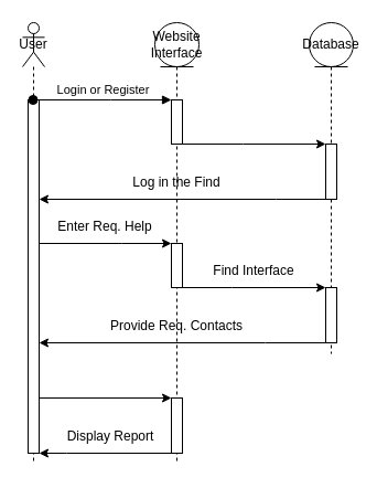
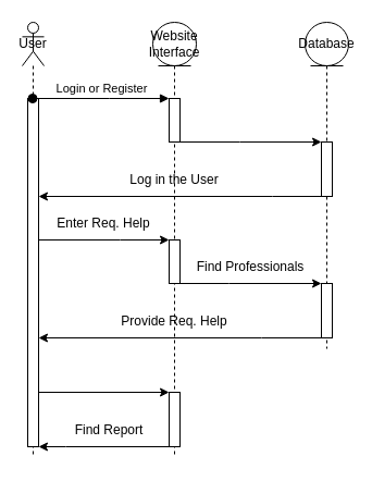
- <mxCell id="22" value="Log in the Find" style="text;html=1;strokeColor=none;fillColor=none;align=center;verticalAlign=middle;whiteSpace=wrap;rounded=0;" vertex="1" parent="1"><mxGeometry x="100" y="150" width="120" height="30" as="geometry" /></mxCell>
+ <mxCell id="22" value="Log in the User" style="text;html=1;strokeColor=none;fillColor=none;align=center;verticalAlign=middle;whiteSpace=wrap;rounded=0;" vertex="1" parent="1"><mxGeometry x="100" y="150" width="120" height="30" as="geometry" /></mxCell>
- <mxCell id="17" value="Find Interface" style="text;html=1;strokeColor=none;fillColor=none;align=center;verticalAlign=middle;whiteSpace=wrap;rounded=0;" vertex="1" parent="1"><mxGeometry x="175" y="230" width="110" height="30" as="geometry" /></mxCell>
+ <mxCell id="17" value="Find Professionals" style="text;html=1;strokeColor=none;fillColor=none;align=center;verticalAlign=middle;whiteSpace=wrap;rounded=0;" vertex="1" parent="1"><mxGeometry x="175" y="230" width="110" height="30" as="geometry" /></mxCell>
- <mxCell id="23" value="Provide Req. Contacts" style="text;html=1;strokeColor=none;fillColor=none;align=center;verticalAlign=middle;whiteSpace=wrap;rounded=0;" vertex="1" parent="1"><mxGeometry x="90" y="280" width="140" height="30" as="geometry" /></mxCell>
+ <mxCell id="23" value="Provide Req. Help" style="text;html=1;strokeColor=none;fillColor=none;align=center;verticalAlign=middle;whiteSpace=wrap;rounded=0;" vertex="1" parent="1"><mxGeometry x="90" y="280" width="140" height="30" as="geometry" /></mxCell>
- <mxCell id="21" value="Display Report" style="text;html=1;strokeColor=none;fillColor=none;align=center;verticalAlign=middle;whiteSpace=wrap;rounded=0;" vertex="1" parent="1"><mxGeometry x="55" y="380" width="90" height="30" as="geometry" /></mxCell>
+ <mxCell id="21" value="Find Report" style="text;html=1;strokeColor=none;fillColor=none;align=center;verticalAlign=middle;whiteSpace=wrap;rounded=0;" vertex="1" parent="1"><mxGeometry x="55" y="380" width="90" height="30" as="geometry" /></mxCell>
